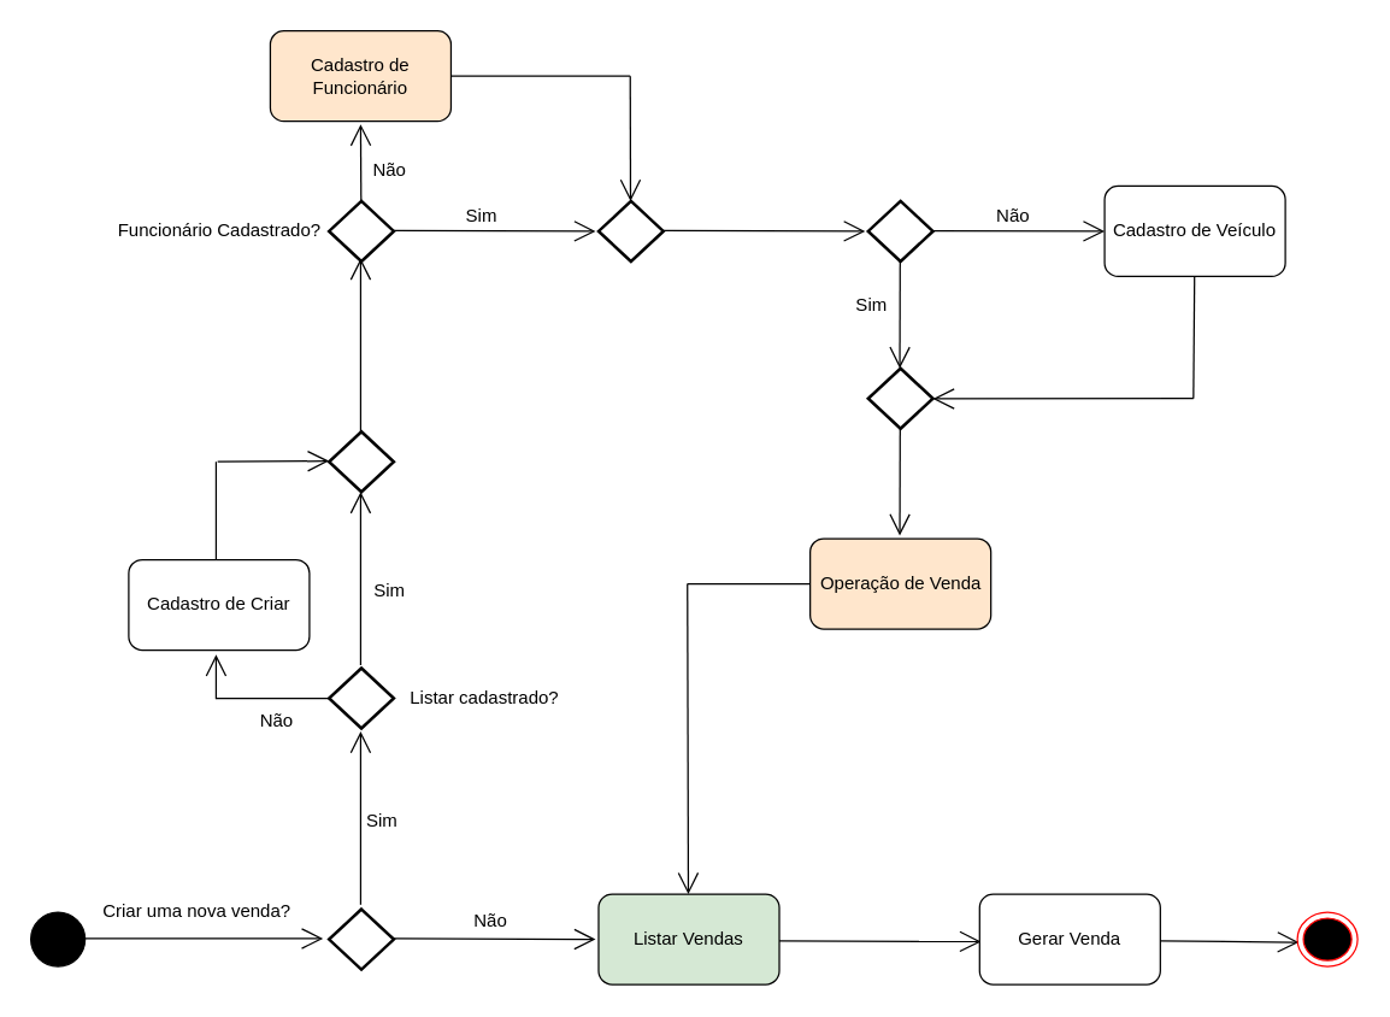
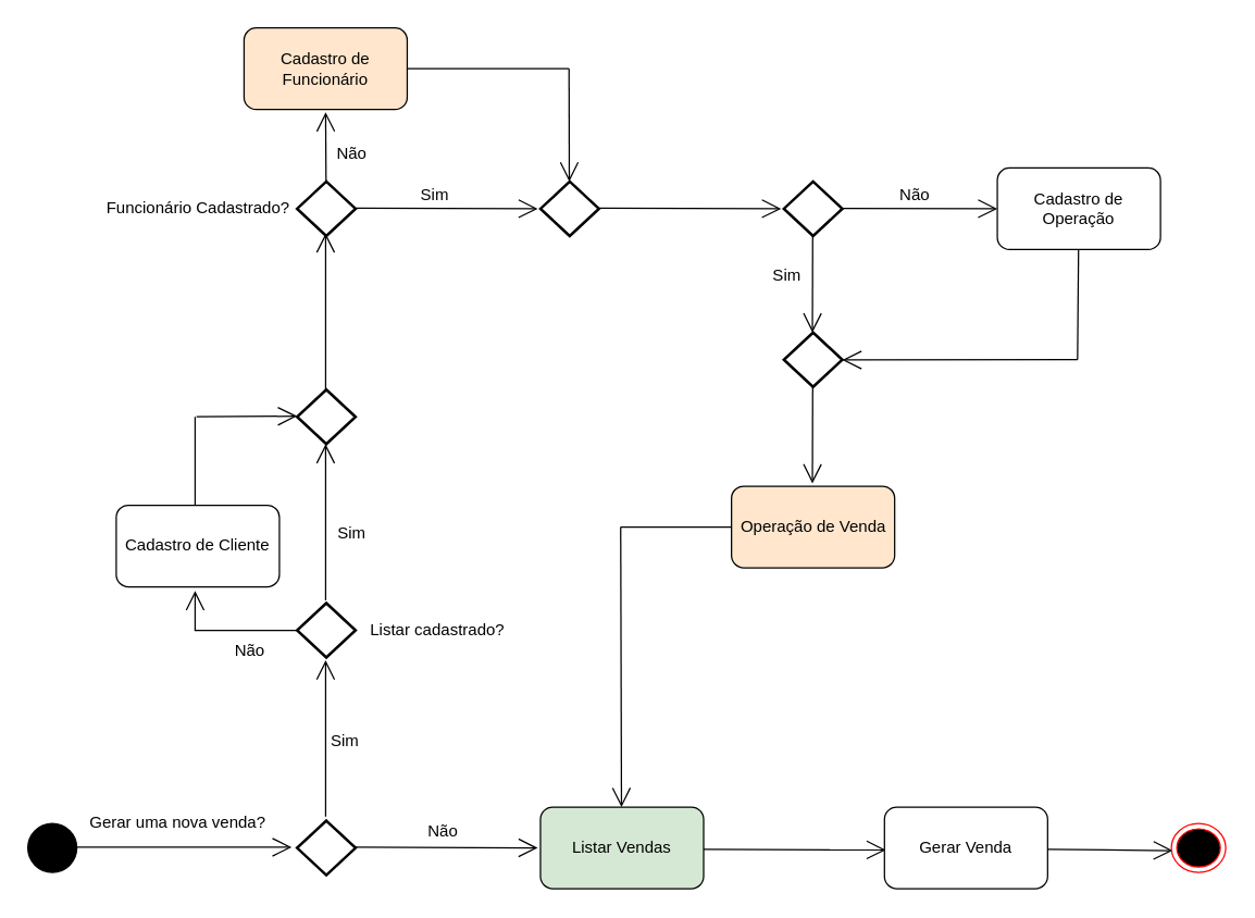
- <mxCell id="36" value="Cadastro de Veículo" style="rounded=1;whiteSpace=wrap;html=1;" vertex="1" parent="1"><mxGeometry x="733" y="123" width="120" height="60" as="geometry" /></mxCell>
+ <mxCell id="36" value="Cadastro de Operação" style="rounded=1;whiteSpace=wrap;html=1;" vertex="1" parent="1"><mxGeometry x="733" y="123" width="120" height="60" as="geometry" /></mxCell>
- <mxCell id="15" value="Cadastro de Criar" style="rounded=1;whiteSpace=wrap;html=1;" vertex="1" parent="1"><mxGeometry x="85" y="371" width="120" height="60" as="geometry" /></mxCell>
+ <mxCell id="15" value="Cadastro de Cliente" style="rounded=1;whiteSpace=wrap;html=1;" vertex="1" parent="1"><mxGeometry x="85" y="371" width="120" height="60" as="geometry" /></mxCell>
- <mxCell id="4" value="Criar uma nova venda?" style="text;html=1;align=center;verticalAlign=middle;resizable=0;points=[];autosize=1;strokeColor=none;fillColor=none;" vertex="1" parent="1"><mxGeometry x="58" y="592" width="143" height="26" as="geometry" /></mxCell>
+ <mxCell id="4" value="Gerar uma nova venda?" style="text;html=1;align=center;verticalAlign=middle;resizable=0;points=[];autosize=1;strokeColor=none;fillColor=none;" vertex="1" parent="1"><mxGeometry x="58" y="592" width="143" height="26" as="geometry" /></mxCell>
